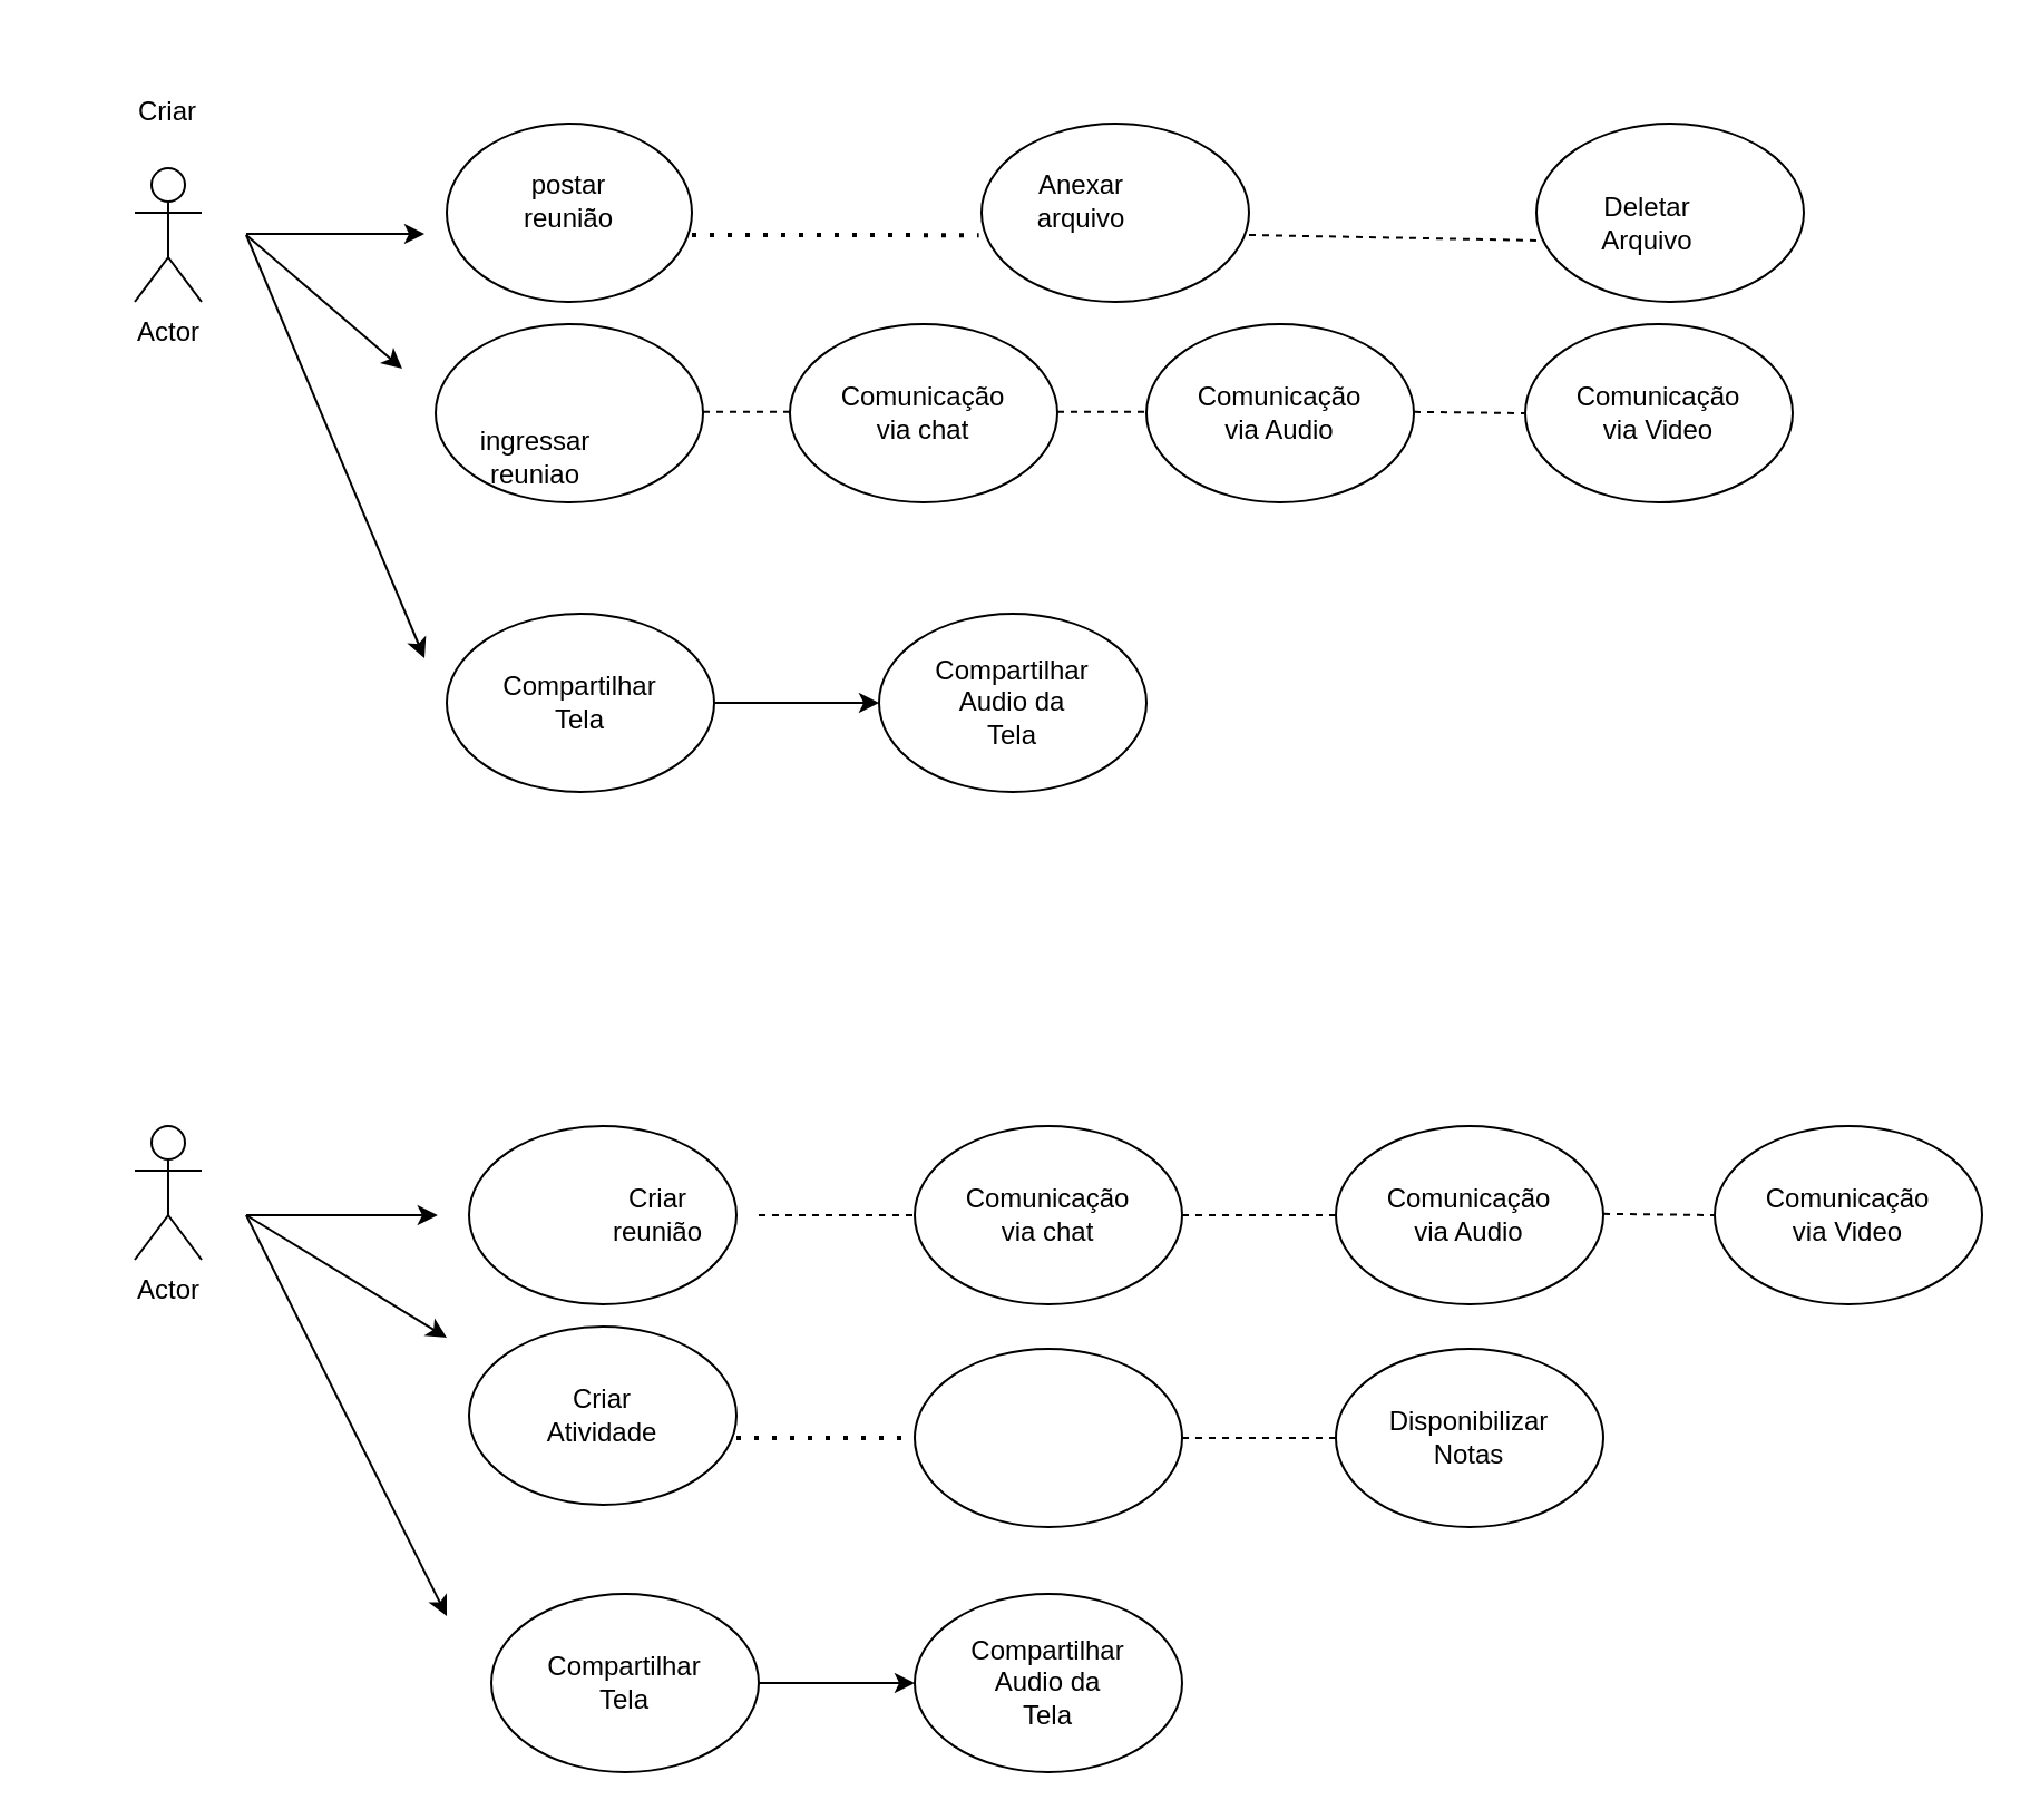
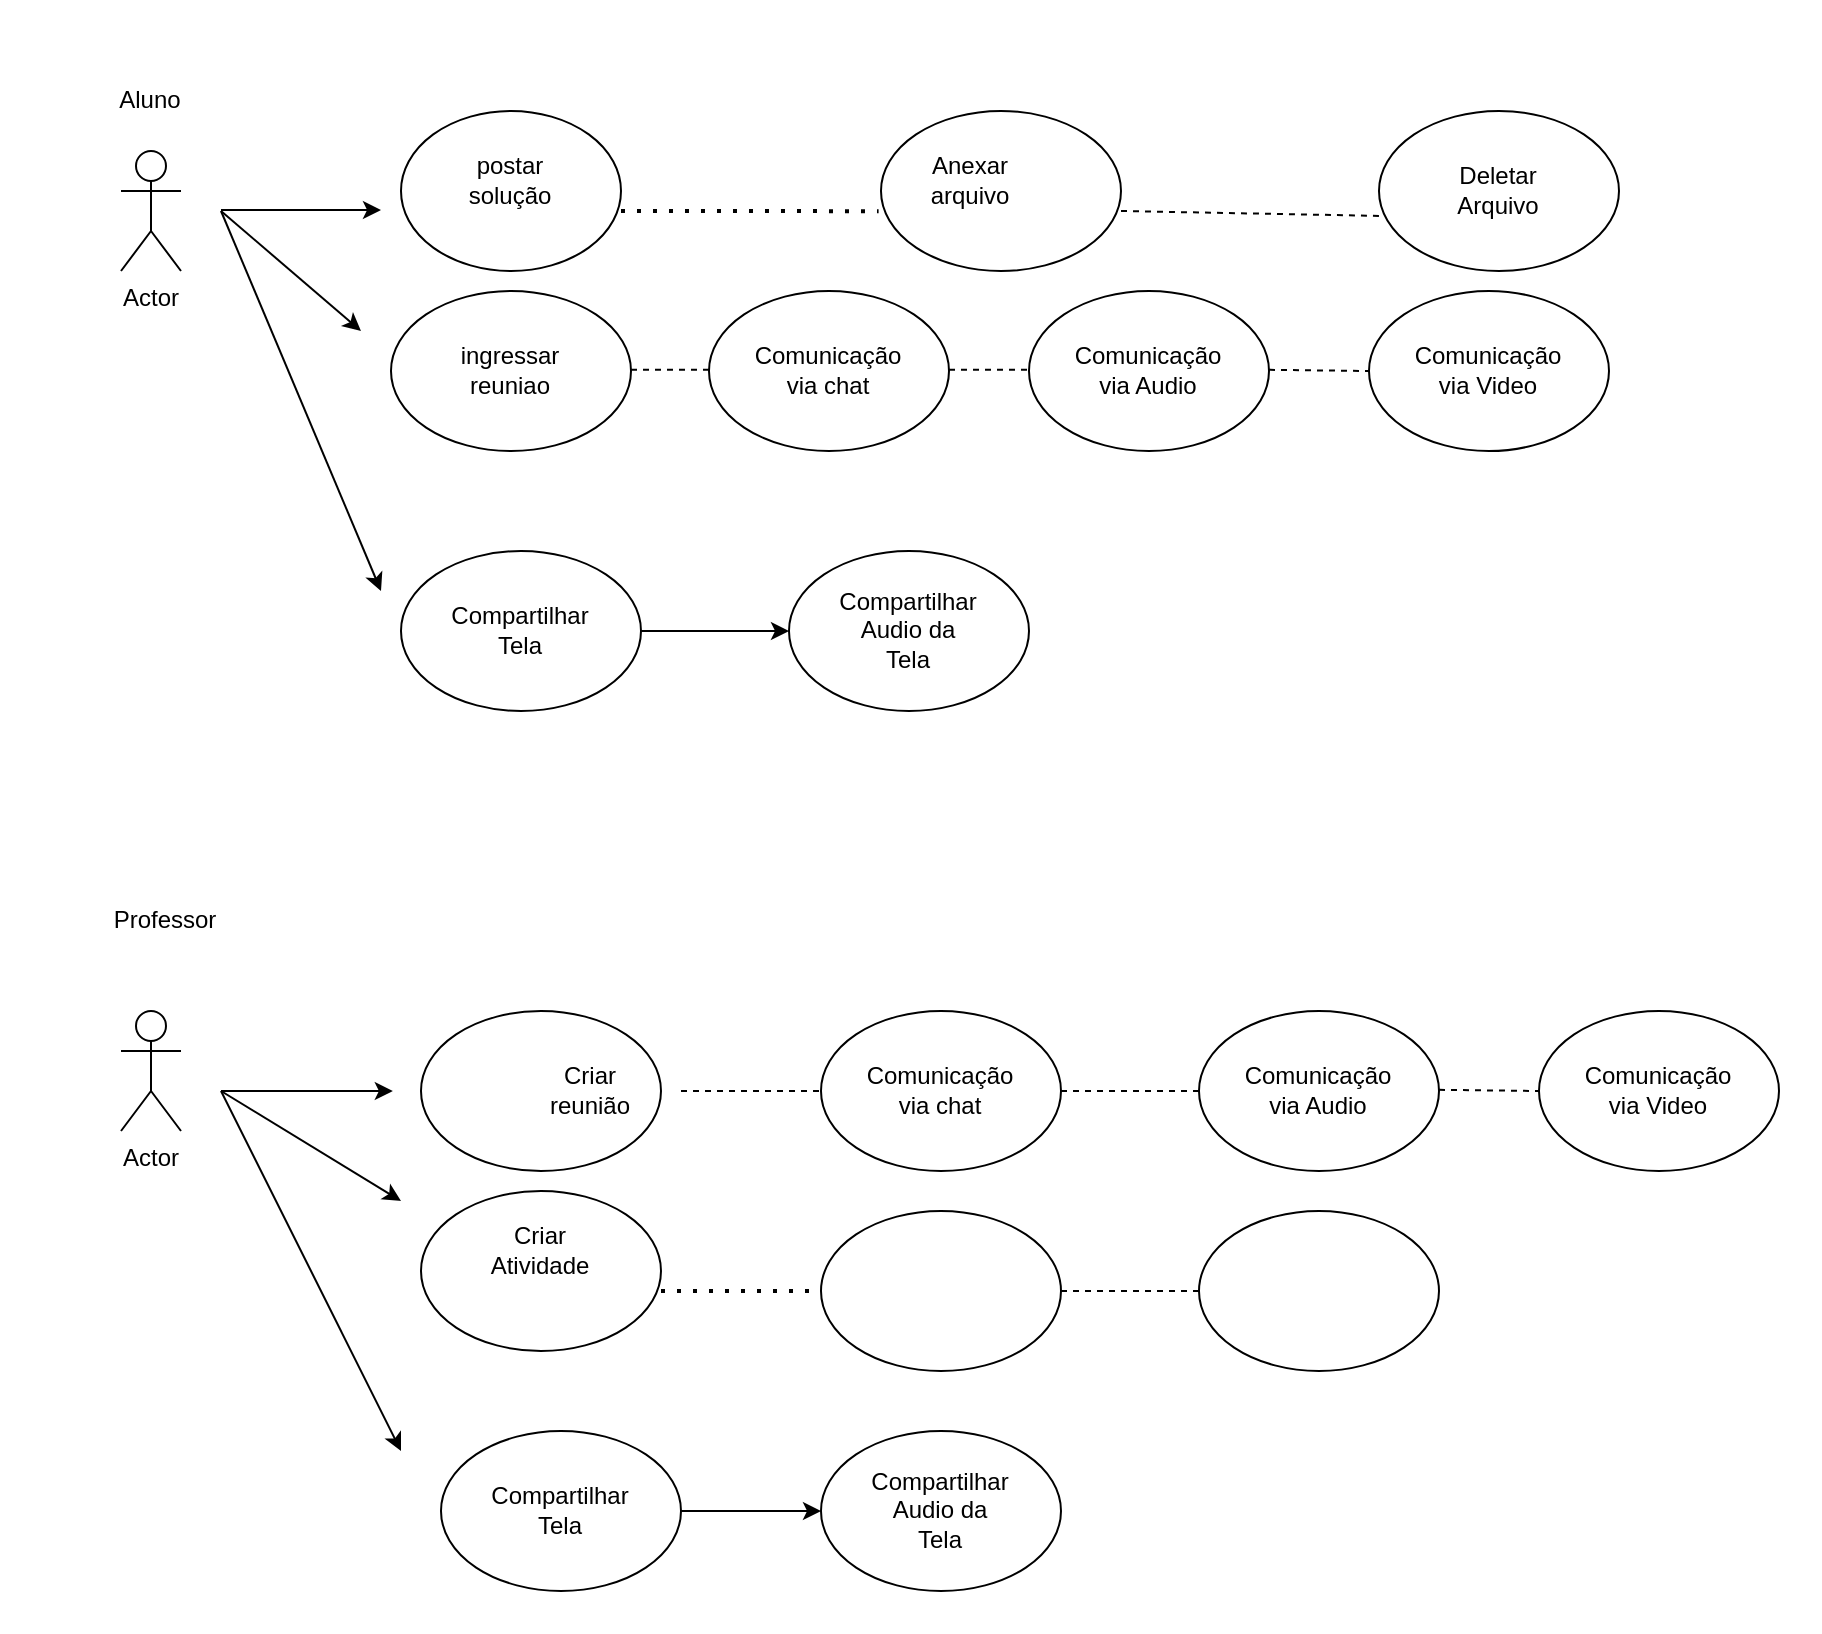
- <mxCell id="57" value="Criar" style="text;html=1;strokeColor=none;fillColor=none;align=center;verticalAlign=middle;whiteSpace=wrap;rounded=0;" vertex="1" parent="1"><mxGeometry x="20" y="20" width="110" height="60" as="geometry" /></mxCell>
+ <mxCell id="57" value="Aluno" style="text;html=1;strokeColor=none;fillColor=none;align=center;verticalAlign=middle;whiteSpace=wrap;rounded=0;" vertex="1" parent="1"><mxGeometry x="20" y="20" width="110" height="60" as="geometry" /></mxCell>
- <mxCell id="7" value="postar reunião" style="text;html=1;strokeColor=none;fillColor=none;align=center;verticalAlign=middle;whiteSpace=wrap;rounded=0;" vertex="1" parent="1"><mxGeometry x="225" y="75" width="60" height="30" as="geometry" /></mxCell>
+ <mxCell id="7" value="postar solução" style="text;html=1;strokeColor=none;fillColor=none;align=center;verticalAlign=middle;whiteSpace=wrap;rounded=0;" vertex="1" parent="1"><mxGeometry x="225" y="75" width="60" height="30" as="geometry" /></mxCell>
- <mxCell id="56" value="Deletar Arquivo" style="text;html=1;strokeColor=none;fillColor=none;align=center;verticalAlign=middle;whiteSpace=wrap;rounded=0;" vertex="1" parent="1"><mxGeometry x="709" y="85" width="60" height="30" as="geometry" /></mxCell>
+ <mxCell id="56" value="Deletar Arquivo" style="text;html=1;strokeColor=none;fillColor=none;align=center;verticalAlign=middle;whiteSpace=wrap;rounded=0;" vertex="1" parent="1"><mxGeometry x="719" y="80" width="60" height="30" as="geometry" /></mxCell>
- <mxCell id="13" value="ingressar reuniao" style="text;html=1;strokeColor=none;fillColor=none;align=center;verticalAlign=middle;whiteSpace=wrap;rounded=0;" vertex="1" parent="1"><mxGeometry x="210" y="190" width="60" height="30" as="geometry" /></mxCell>
+ <mxCell id="13" value="ingressar reuniao" style="text;html=1;strokeColor=none;fillColor=none;align=center;verticalAlign=middle;whiteSpace=wrap;rounded=0;" vertex="1" parent="1"><mxGeometry x="225" y="170" width="60" height="30" as="geometry" /></mxCell>
+ <mxCell id="58" value="Professor" style="text;html=1;strokeColor=none;fillColor=none;align=center;verticalAlign=middle;whiteSpace=wrap;rounded=0;" vertex="1" parent="1"><mxGeometry x="45" y="435" width="75" height="50" as="geometry" /></mxCell>
- <mxCell id="18" value="Criar Atividade" style="text;html=1;strokeColor=none;fillColor=none;align=center;verticalAlign=middle;whiteSpace=wrap;rounded=0;" vertex="1" parent="1"><mxGeometry x="240" y="620" width="60" height="30" as="geometry" /></mxCell>
+ <mxCell id="18" value="Criar Atividade" style="text;html=1;strokeColor=none;fillColor=none;align=center;verticalAlign=middle;whiteSpace=wrap;rounded=0;" vertex="1" parent="1"><mxGeometry x="240" y="610" width="60" height="30" as="geometry" /></mxCell>
- <mxCell id="50" value="Disponibilizar Notas" style="text;html=1;strokeColor=none;fillColor=none;align=center;verticalAlign=middle;whiteSpace=wrap;rounded=0;" vertex="1" parent="1"><mxGeometry x="629" y="630" width="60" height="30" as="geometry" /></mxCell>
